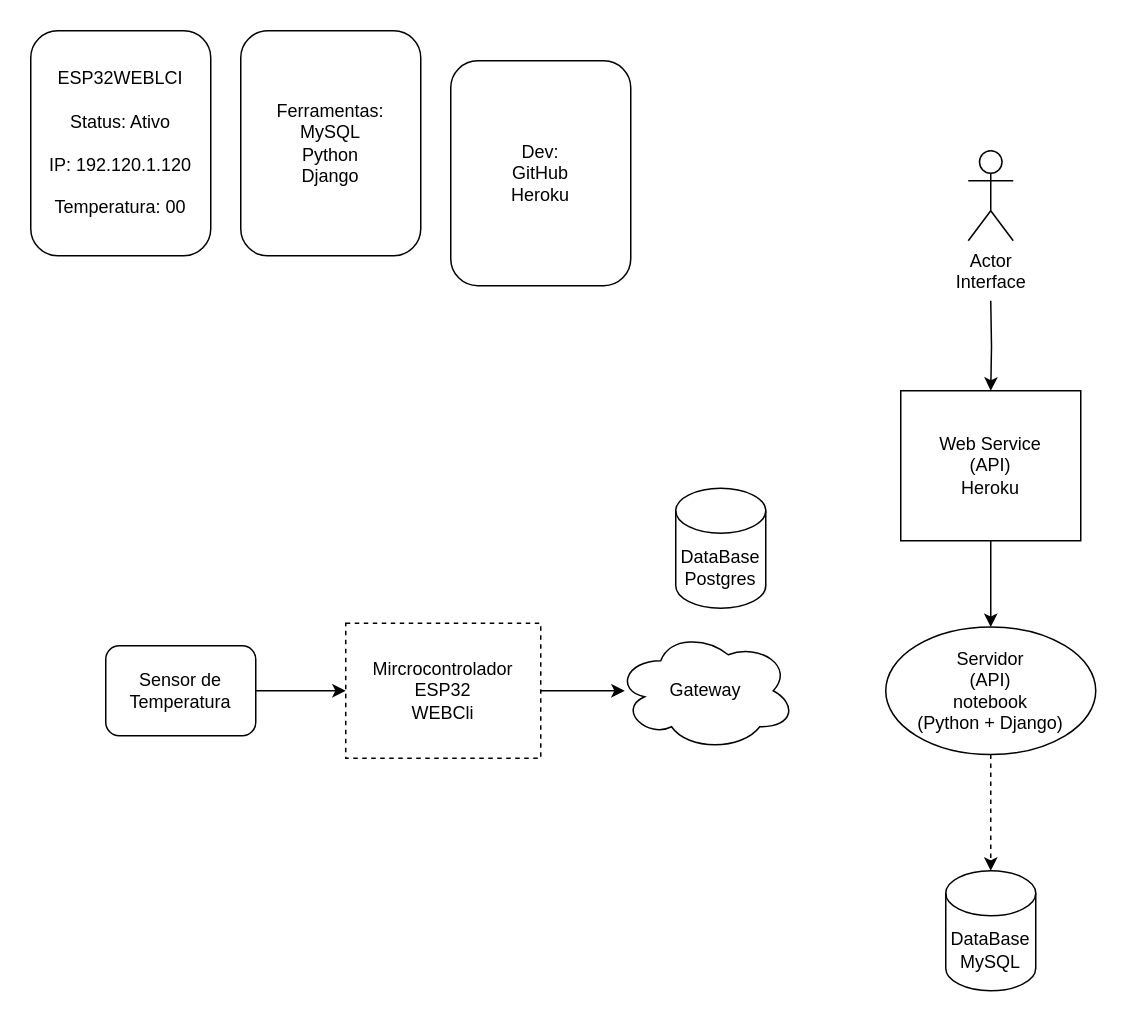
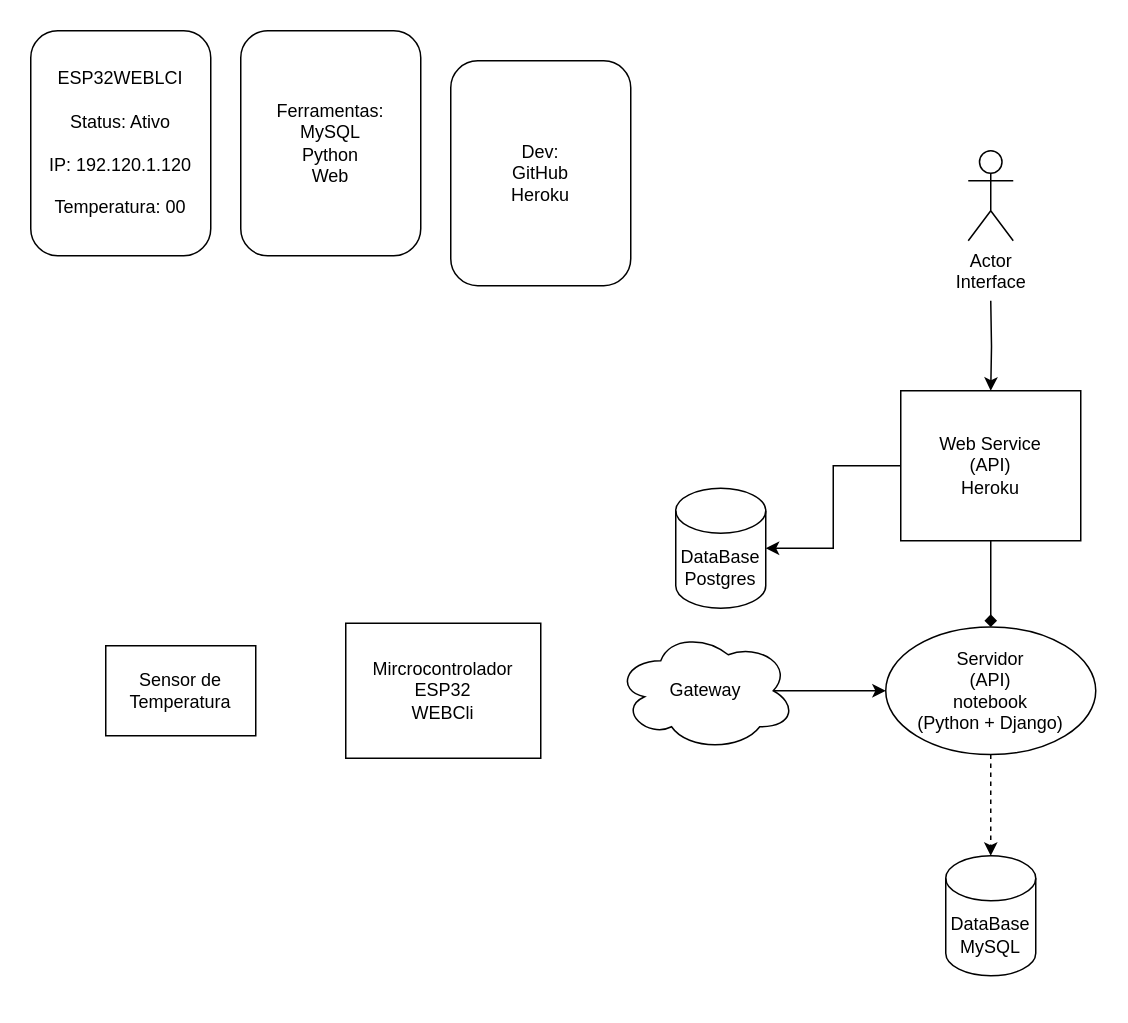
- <mxCell id="3" value="Ferramentas:&lt;br&gt;MySQL&lt;br&gt;Python&lt;br&gt;Django" style="rounded=1;whiteSpace=wrap;html=1;" vertex="1" parent="1"><mxGeometry x="160" y="20" width="120" height="150" as="geometry" /></mxCell>
+ <mxCell id="3" value="Ferramentas:&lt;br&gt;MySQL&lt;br&gt;Python&lt;br&gt;Web" style="rounded=1;whiteSpace=wrap;html=1;" vertex="1" parent="1"><mxGeometry x="160" y="20" width="120" height="150" as="geometry" /></mxCell>
+ <mxCell id="16" style="edgeStyle=orthogonalEdgeStyle;rounded=0;orthogonalLoop=1;jettySize=auto;html=1;exitX=0;exitY=0.5;exitDx=0;exitDy=0;entryX=1;entryY=0.5;entryDx=0;entryDy=0;entryPerimeter=0;" edge="1" parent="1" source="17" target="14"><mxGeometry relative="1" as="geometry" /></mxCell>
- <mxCell id="15" style="edgeStyle=orthogonalEdgeStyle;rounded=0;orthogonalLoop=1;jettySize=auto;html=1;exitX=0.5;exitY=1;exitDx=0;exitDy=0;entryX=0.5;entryY=0;entryDx=0;entryDy=0;" edge="1" parent="1" source="17" target="12"><mxGeometry relative="1" as="geometry" /></mxCell>
+ <mxCell id="15" style="edgeStyle=orthogonalEdgeStyle;rounded=0;orthogonalLoop=1;jettySize=auto;html=1;exitX=0.5;exitY=1;exitDx=0;exitDy=0;entryX=0.5;entryY=0;entryDx=0;entryDy=0;endArrow=diamond;" edge="1" parent="1" source="17" target="12"><mxGeometry relative="1" as="geometry" /></mxCell>
- <mxCell id="6" value="Sensor de Temperatura" style="whiteSpace=wrap;html=1;rounded=1;" vertex="1" parent="1"><mxGeometry x="70" y="430" width="100" height="60" as="geometry" /></mxCell>
+ <mxCell id="6" value="Sensor de Temperatura" style="rounded=0;whiteSpace=wrap;html=1;" vertex="1" parent="1"><mxGeometry x="70" y="430" width="100" height="60" as="geometry" /></mxCell>
- <mxCell id="5" style="edgeStyle=orthogonalEdgeStyle;rounded=0;orthogonalLoop=1;jettySize=auto;html=1;exitX=1;exitY=0.5;exitDx=0;exitDy=0;entryX=0;entryY=0.5;entryDx=0;entryDy=0;" edge="1" parent="1" source="6" target="8"><mxGeometry relative="1" as="geometry" /></mxCell>
- <mxCell id="8" value="Mircrocontrolador&lt;br&gt;ESP32&lt;br&gt;WEBCli" style="rounded=0;whiteSpace=wrap;html=1;dashed=1;" vertex="1" parent="1"><mxGeometry x="230" y="415" width="130" height="90" as="geometry" /></mxCell>
+ <mxCell id="8" value="Mircrocontrolador&lt;br&gt;ESP32&lt;br&gt;WEBCli" style="rounded=0;whiteSpace=wrap;html=1;" vertex="1" parent="1"><mxGeometry x="230" y="415" width="130" height="90" as="geometry" /></mxCell>
- <mxCell id="7" style="edgeStyle=orthogonalEdgeStyle;rounded=0;orthogonalLoop=1;jettySize=auto;html=1;exitX=1;exitY=0.5;exitDx=0;exitDy=0;entryX=0.05;entryY=0.5;entryDx=0;entryDy=0;entryPerimeter=0;" edge="1" parent="1" source="8" target="10"><mxGeometry relative="1" as="geometry" /></mxCell>
+ <mxCell id="9" style="edgeStyle=orthogonalEdgeStyle;rounded=0;orthogonalLoop=1;jettySize=auto;html=1;exitX=0.875;exitY=0.5;exitDx=0;exitDy=0;exitPerimeter=0;entryX=0;entryY=0.5;entryDx=0;entryDy=0;" edge="1" parent="1" source="10" target="12"><mxGeometry relative="1" as="geometry" /></mxCell>
- <mxCell id="13" value="DataBase&lt;br&gt;MySQL" style="shape=cylinder3;whiteSpace=wrap;html=1;boundedLbl=1;backgroundOutline=1;size=15;" vertex="1" parent="1"><mxGeometry x="630" y="580" width="60" height="80" as="geometry" /></mxCell>
+ <mxCell id="13" value="DataBase&lt;br&gt;MySQL" style="shape=cylinder3;whiteSpace=wrap;html=1;boundedLbl=1;backgroundOutline=1;size=15;" vertex="1" parent="1"><mxGeometry x="630" y="570" width="60" height="80" as="geometry" /></mxCell>
